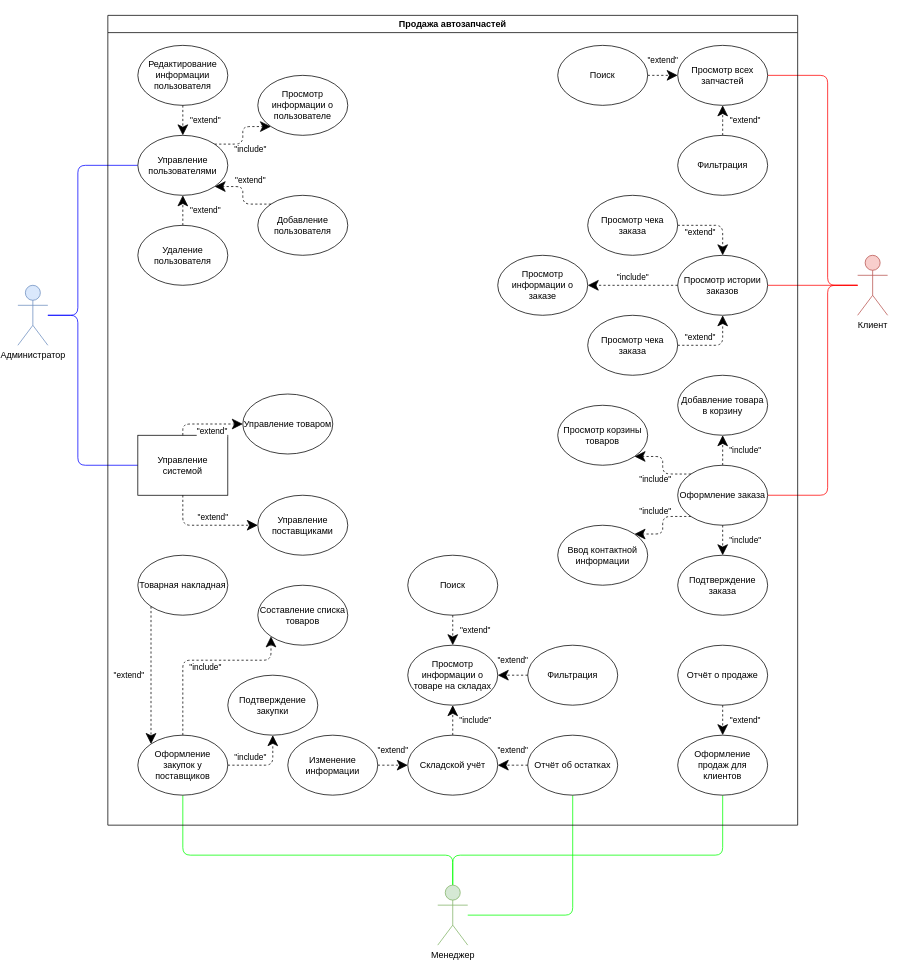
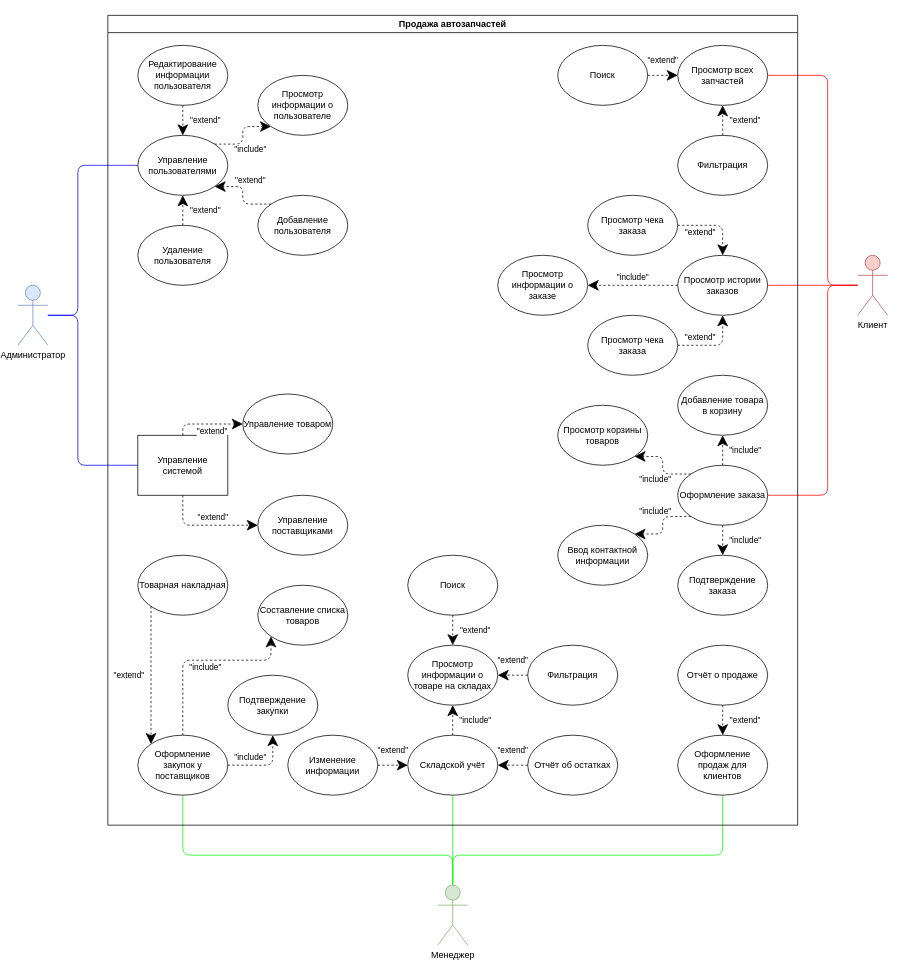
- <mxCell id="5" style="edgeStyle=orthogonalEdgeStyle;rounded=1;orthogonalLoop=1;jettySize=auto;html=1;curved=0;endArrow=none;startFill=0;strokeColor=#00FF00;" parent="1" source="8" target="53" edge="1"><mxGeometry relative="1" as="geometry" /></mxCell>
+ <mxCell id="5" style="edgeStyle=orthogonalEdgeStyle;rounded=1;orthogonalLoop=1;jettySize=auto;html=1;entryX=0.5;entryY=1;entryDx=0;entryDy=0;curved=0;endArrow=none;startFill=0;strokeColor=#00FF00;" parent="1" source="8" target="18" edge="1"><mxGeometry relative="1" as="geometry" /></mxCell>
